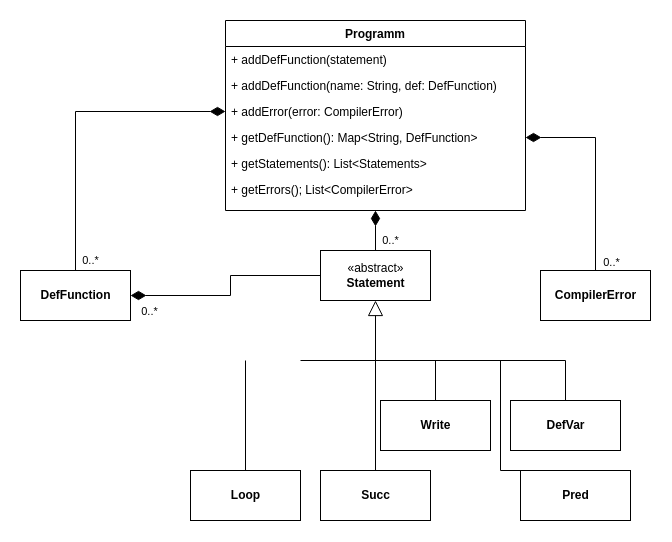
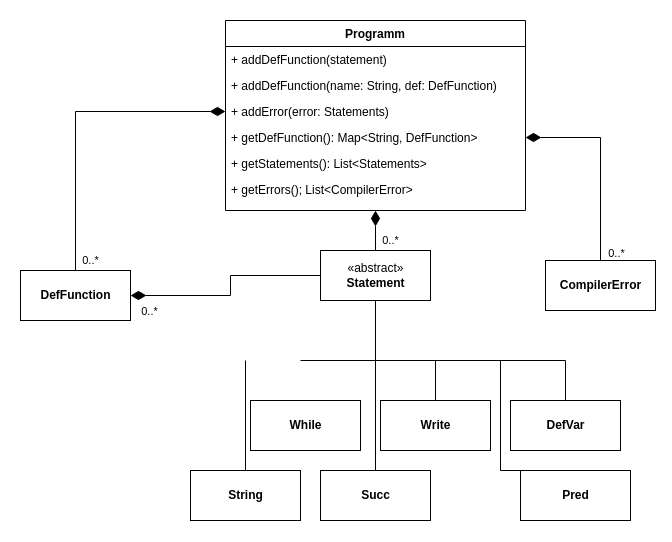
- <mxCell id="21" value="+ addError(error: CompilerError)" style="text;align=left;verticalAlign=top;spacingLeft=4;spacingRight=4;overflow=hidden;rotatable=0;points=[[0,0.5],[1,0.5]];portConstraint=eastwest;labelBackgroundColor=default;" vertex="1" parent="18"><mxGeometry y="78" width="300" height="26" as="geometry" /></mxCell>
+ <mxCell id="21" value="+ addError(error: Statements)" style="text;align=left;verticalAlign=top;spacingLeft=4;spacingRight=4;overflow=hidden;rotatable=0;points=[[0,0.5],[1,0.5]];portConstraint=eastwest;labelBackgroundColor=default;" vertex="1" parent="18"><mxGeometry y="78" width="300" height="26" as="geometry" /></mxCell>
- <mxCell id="26" value="&lt;b&gt;CompilerError&lt;/b&gt;" style="html=1;labelBackgroundColor=default;strokeColor=default;" vertex="1" parent="1"><mxGeometry x="540" y="270" width="110" height="50" as="geometry" /></mxCell>
+ <mxCell id="26" value="&lt;b&gt;CompilerError&lt;/b&gt;" style="html=1;labelBackgroundColor=default;strokeColor=default;" vertex="1" parent="1"><mxGeometry x="545" y="260" width="110" height="50" as="geometry" /></mxCell>
- <mxCell id="10" style="edgeStyle=orthogonalEdgeStyle;rounded=0;orthogonalLoop=1;jettySize=auto;html=1;endArrow=block;endFill=0;entryX=0.5;entryY=1;entryDx=0;entryDy=0;startSize=13;endSize=13;" parent="1" source="11" edge="1" target="2"><mxGeometry relative="1" as="geometry"><mxPoint x="375" y="360" as="targetPoint" /></mxGeometry></mxCell>
+ <mxCell id="10" style="edgeStyle=orthogonalEdgeStyle;rounded=0;orthogonalLoop=1;jettySize=auto;html=1;endArrow=none;endFill=0;entryX=0.5;entryY=1;entryDx=0;entryDy=0;startSize=13;endSize=13;" parent="1" source="11" edge="1" target="2"><mxGeometry relative="1" as="geometry"><mxPoint x="375" y="360" as="targetPoint" /></mxGeometry></mxCell>
+ <mxCell id="14" value="&lt;b&gt;While&lt;/b&gt;" style="html=1;labelBackgroundColor=default;strokeColor=default;" parent="1" vertex="1"><mxGeometry x="250" y="400" width="110" height="50" as="geometry" /></mxCell>
- <mxCell id="13" value="&lt;b&gt;Loop&lt;/b&gt;" style="html=1;labelBackgroundColor=default;strokeColor=default;" parent="1" vertex="1"><mxGeometry x="190" y="470" width="110" height="50" as="geometry" /></mxCell>
+ <mxCell id="13" value="&lt;b&gt;String&lt;/b&gt;" style="html=1;labelBackgroundColor=default;strokeColor=default;" parent="1" vertex="1"><mxGeometry x="190" y="470" width="110" height="50" as="geometry" /></mxCell>
